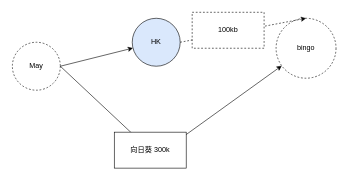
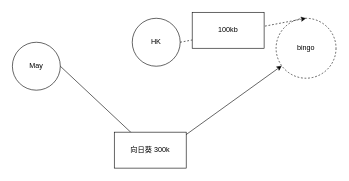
- <mxCell id="9" value="100kb" style="rounded=0;whiteSpace=wrap;html=1;dashed=1;" vertex="1" parent="1"><mxGeometry x="320" y="20" width="120" height="60" as="geometry" /></mxCell>
+ <mxCell id="9" value="100kb" style="rounded=0;whiteSpace=wrap;html=1;" vertex="1" parent="1"><mxGeometry x="320" y="20" width="120" height="60" as="geometry" /></mxCell>
- <mxCell id="4" value="HK" style="ellipse;whiteSpace=wrap;html=1;aspect=fixed;fillColor=#dae8fc;" vertex="1" parent="1"><mxGeometry x="220" y="30" width="80" height="80" as="geometry" /></mxCell>
+ <mxCell id="4" value="HK" style="ellipse;whiteSpace=wrap;html=1;aspect=fixed;" vertex="1" parent="1"><mxGeometry x="220" y="30" width="80" height="80" as="geometry" /></mxCell>
- <mxCell id="3" value="" style="endArrow=classic;html=1;exitX=1;exitY=0.5;exitDx=0;exitDy=0;" edge="1" parent="1" source="2" target="4"><mxGeometry width="50" height="50" relative="1" as="geometry"><mxPoint x="180" y="210" as="sourcePoint" /><mxPoint x="250" y="90" as="targetPoint" /></mxGeometry></mxCell>
- <mxCell id="2" value="May" style="ellipse;whiteSpace=wrap;html=1;aspect=fixed;dashed=1;" vertex="1" parent="1"><mxGeometry x="20" y="70" width="80" height="80" as="geometry" /></mxCell>
+ <mxCell id="2" value="May" style="ellipse;whiteSpace=wrap;html=1;aspect=fixed;" vertex="1" parent="1"><mxGeometry x="20" y="70" width="80" height="80" as="geometry" /></mxCell>
